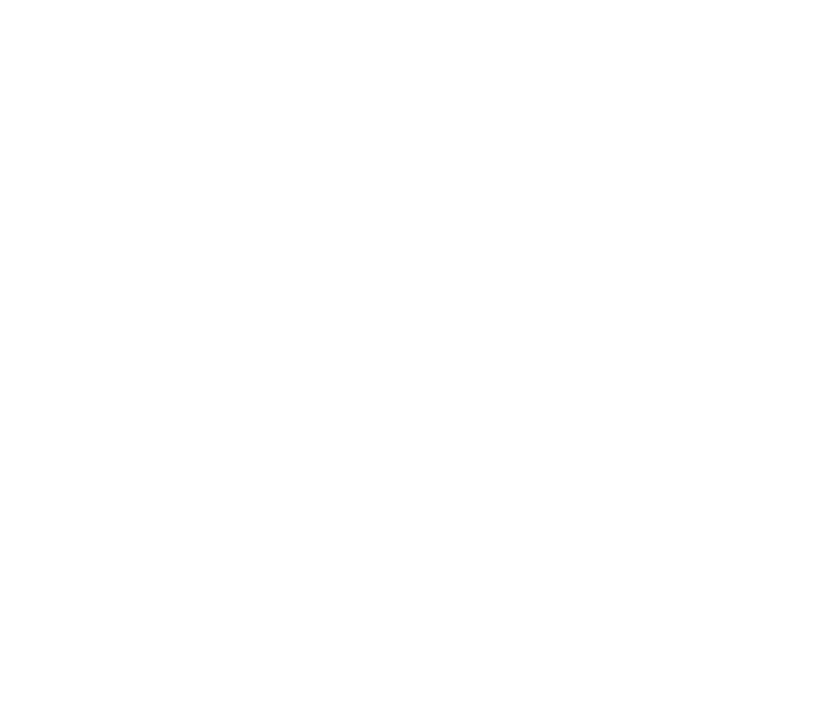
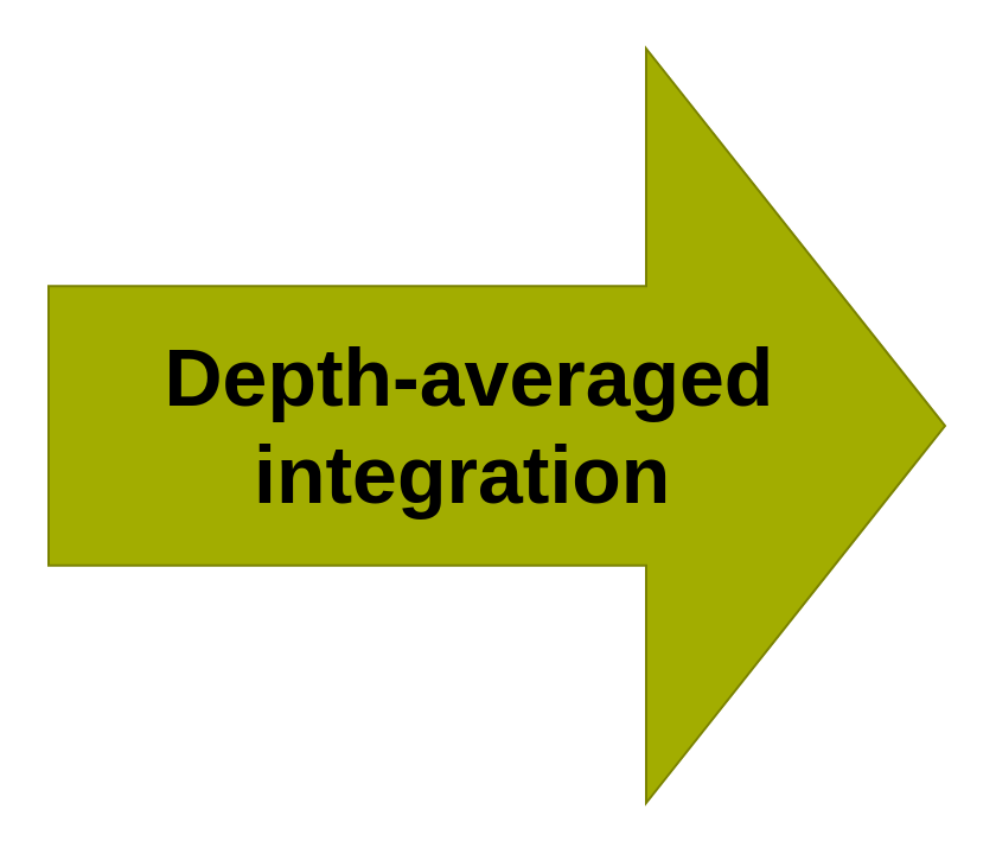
+ <mxCell id="2" value="&lt;div style=&quot;font-size: 34px;&quot;&gt;&lt;b style=&quot;font-size: 34px;&quot;&gt;&amp;nbsp; &amp;nbsp; &amp;nbsp;Depth-averaged&amp;nbsp;&lt;/b&gt;&lt;/div&gt;&lt;b style=&quot;font-size: 34px;&quot;&gt;&amp;nbsp; &amp;nbsp; &amp;nbsp; &amp;nbsp; &amp;nbsp;integration&lt;/b&gt;" style="html=1;shadow=0;dashed=0;align=left;verticalAlign=middle;shape=mxgraph.arrows2.arrow;dy=0.63;dx=126;notch=0;fillColor=#a2ad00;strokeColor=#7A8200;fontSize=34;" vertex="1" parent="1"><mxGeometry x="20" y="20" width="378" height="318" as="geometry" /></mxCell>
